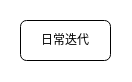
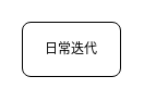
- <mxCell id="2" value="日常迭代" style="rounded=1;whiteSpace=wrap;html=1;" vertex="1" parent="1"><mxGeometry x="20" y="20" width="90" height="40" as="geometry" /></mxCell>
+ <mxCell id="2" value="日常迭代" style="rounded=1;whiteSpace=wrap;html=1;" vertex="1" parent="1"><mxGeometry x="20" y="20" width="90" height="50" as="geometry" /></mxCell>
